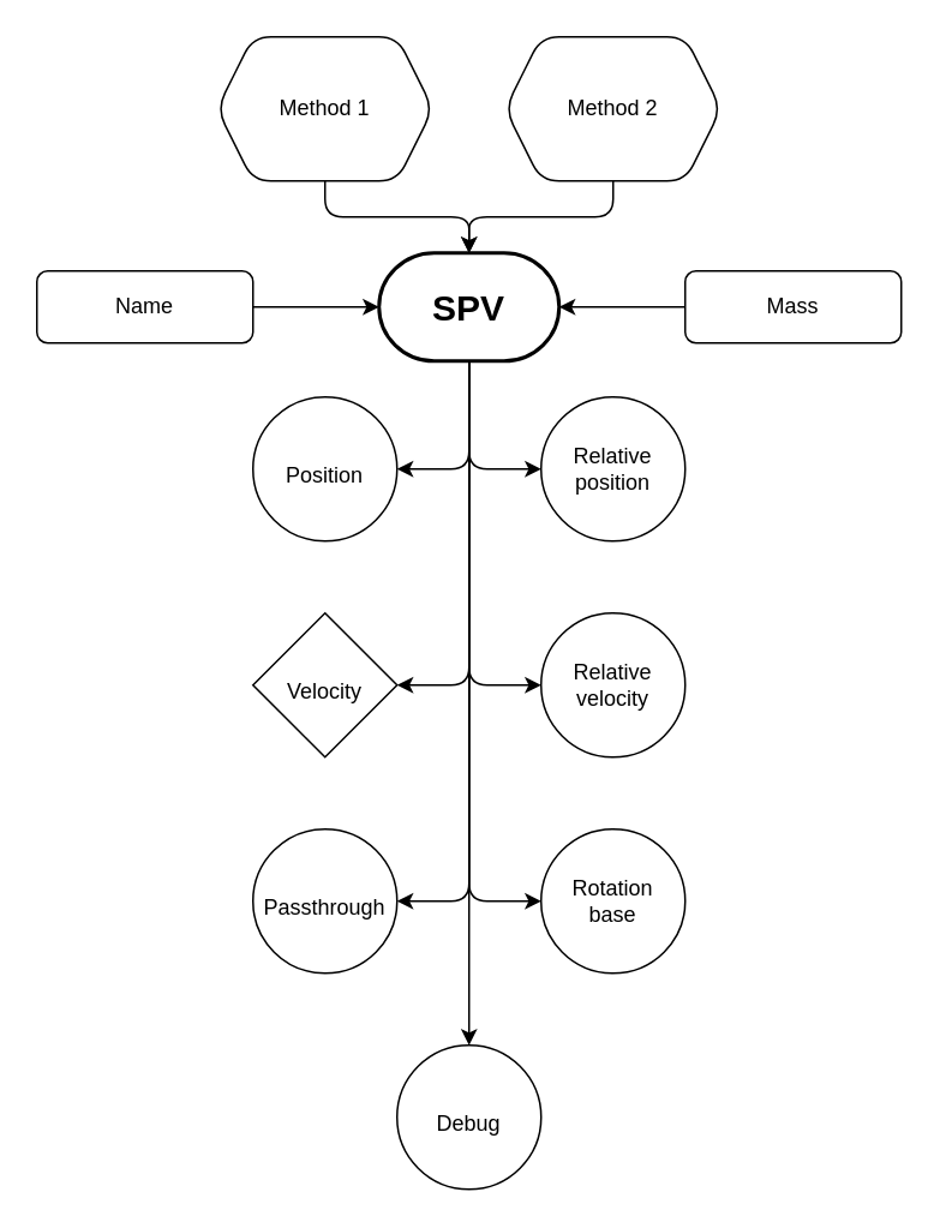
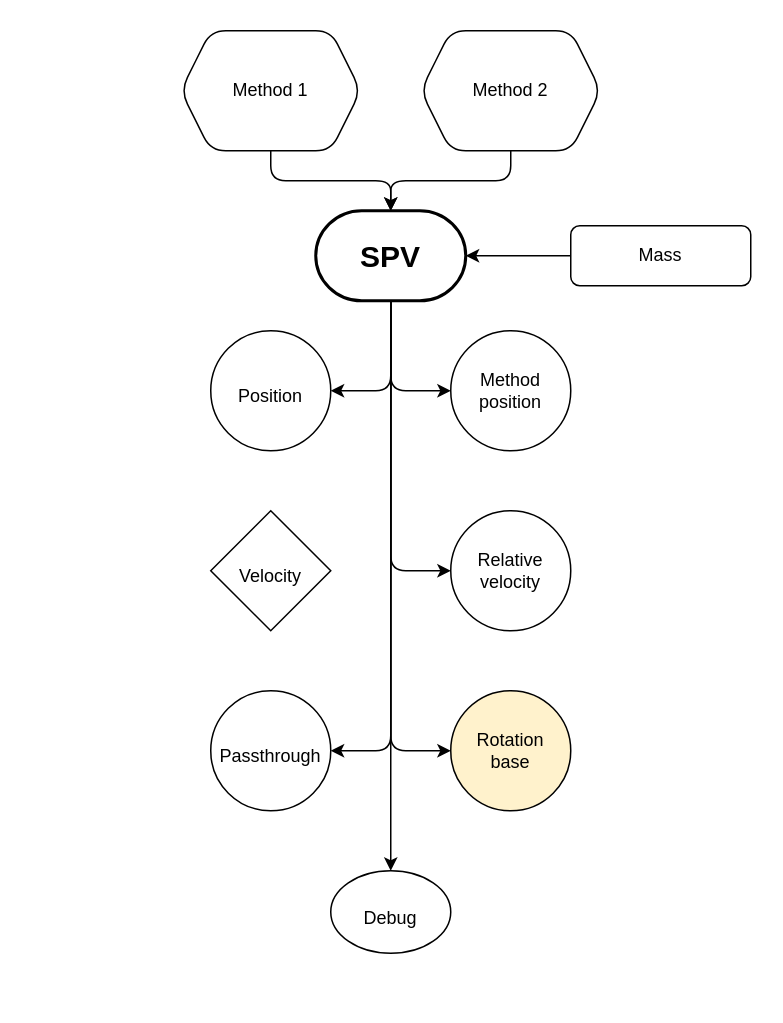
- <mxCell id="22" value="Name" style="rounded=1;whiteSpace=wrap;html=1;" parent="1" vertex="1"><mxGeometry x="20" y="150" width="120" height="40" as="geometry" /></mxCell>
- <mxCell id="21" style="edgeStyle=orthogonalEdgeStyle;rounded=1;orthogonalLoop=1;jettySize=auto;html=1;entryX=0;entryY=0.5;entryDx=0;entryDy=0;entryPerimeter=0;fontSize=12;" parent="1" source="22" target="13" edge="1"><mxGeometry relative="1" as="geometry" /></mxCell>
- <mxCell id="14" value="&lt;div&gt;Relative&lt;/div&gt;&lt;div&gt;position&lt;/div&gt;" style="ellipse;whiteSpace=wrap;html=1;aspect=fixed;rounded=1;fontSize=12;" parent="1" vertex="1"><mxGeometry x="300" y="220" width="80" height="80" as="geometry" /></mxCell>
+ <mxCell id="14" value="&lt;div&gt;Method&lt;/div&gt;&lt;div&gt;position&lt;/div&gt;" style="ellipse;whiteSpace=wrap;html=1;aspect=fixed;rounded=1;fontSize=12;" parent="1" vertex="1"><mxGeometry x="300" y="220" width="80" height="80" as="geometry" /></mxCell>
- <mxCell id="8" style="edgeStyle=orthogonalEdgeStyle;rounded=1;orthogonalLoop=1;jettySize=auto;html=1;entryX=1;entryY=0.5;entryDx=0;entryDy=0;fontSize=20;" parent="1" source="13" target="17" edge="1"><mxGeometry relative="1" as="geometry" /></mxCell>
- <mxCell id="18" value="&lt;div&gt;&lt;div&gt;Rotation&lt;/div&gt;&lt;div&gt;base&lt;/div&gt;&lt;/div&gt;" style="ellipse;whiteSpace=wrap;html=1;aspect=fixed;rounded=1;fontSize=12;" parent="1" vertex="1"><mxGeometry x="300" y="460" width="80" height="80" as="geometry" /></mxCell>
+ <mxCell id="18" value="&lt;div&gt;&lt;div&gt;Rotation&lt;/div&gt;&lt;div&gt;base&lt;/div&gt;&lt;/div&gt;" style="ellipse;whiteSpace=wrap;html=1;aspect=fixed;rounded=1;fontSize=12;fillColor=#fff2cc;" parent="1" vertex="1"><mxGeometry x="300" y="460" width="80" height="80" as="geometry" /></mxCell>
- <mxCell id="20" value="&lt;font style=&quot;font-size: 12px&quot;&gt;Debug&lt;/font&gt;" style="ellipse;whiteSpace=wrap;html=1;aspect=fixed;rounded=1;fontSize=20;" parent="1" vertex="1"><mxGeometry x="220" y="580" width="80" height="80" as="geometry" /></mxCell>
+ <mxCell id="20" value="&lt;font style=&quot;font-size: 12px&quot;&gt;Debug&lt;/font&gt;" style="ellipse;whiteSpace=wrap;html=1;aspect=fixed;rounded=1;fontSize=20;" parent="1" vertex="1"><mxGeometry x="220" y="580" width="80" height="55" as="geometry" /></mxCell>
